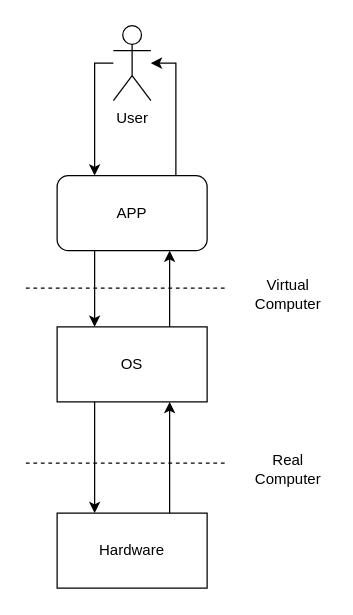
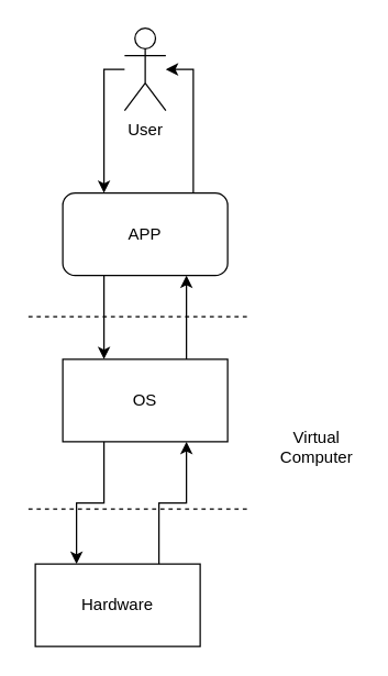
- <mxCell id="15" value="Virtual&lt;br&gt;Computer" style="text;html=1;strokeColor=none;fillColor=none;align=center;verticalAlign=middle;whiteSpace=wrap;rounded=0;" vertex="1" parent="1"><mxGeometry x="200" y="220" width="60" height="30" as="geometry" /></mxCell>
+ <mxCell id="15" value="Virtual&lt;br&gt;Computer" style="text;html=1;strokeColor=none;fillColor=none;align=center;verticalAlign=middle;whiteSpace=wrap;rounded=0;" vertex="1" parent="1"><mxGeometry x="200" y="310" width="60" height="30" as="geometry" /></mxCell>
- <mxCell id="11" value="Real&lt;br&gt;Computer" style="text;html=1;strokeColor=none;fillColor=none;align=center;verticalAlign=middle;whiteSpace=wrap;rounded=0;" vertex="1" parent="1"><mxGeometry x="200" y="360" width="60" height="30" as="geometry" /></mxCell>
- <mxCell id="9" value="Hardware" style="rounded=0;whiteSpace=wrap;html=1;" vertex="1" parent="1"><mxGeometry x="45" y="410" width="120" height="60" as="geometry" /></mxCell>
+ <mxCell id="9" value="Hardware" style="rounded=0;whiteSpace=wrap;html=1;" vertex="1" parent="1"><mxGeometry x="25" y="410" width="120" height="60" as="geometry" /></mxCell>
